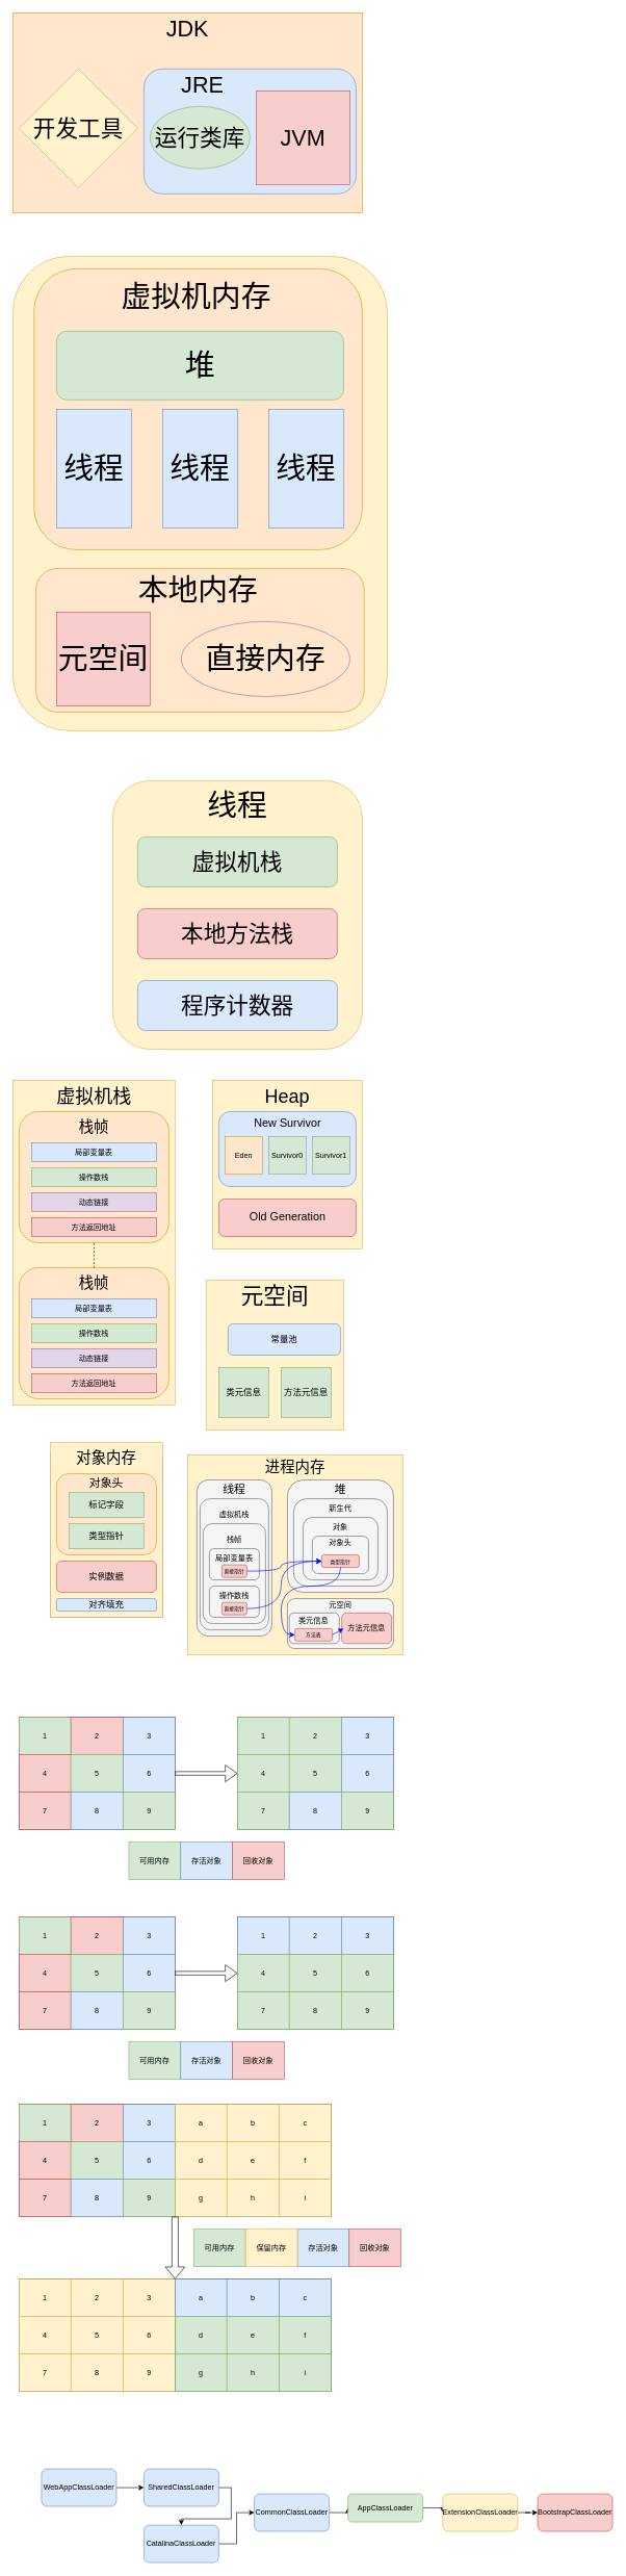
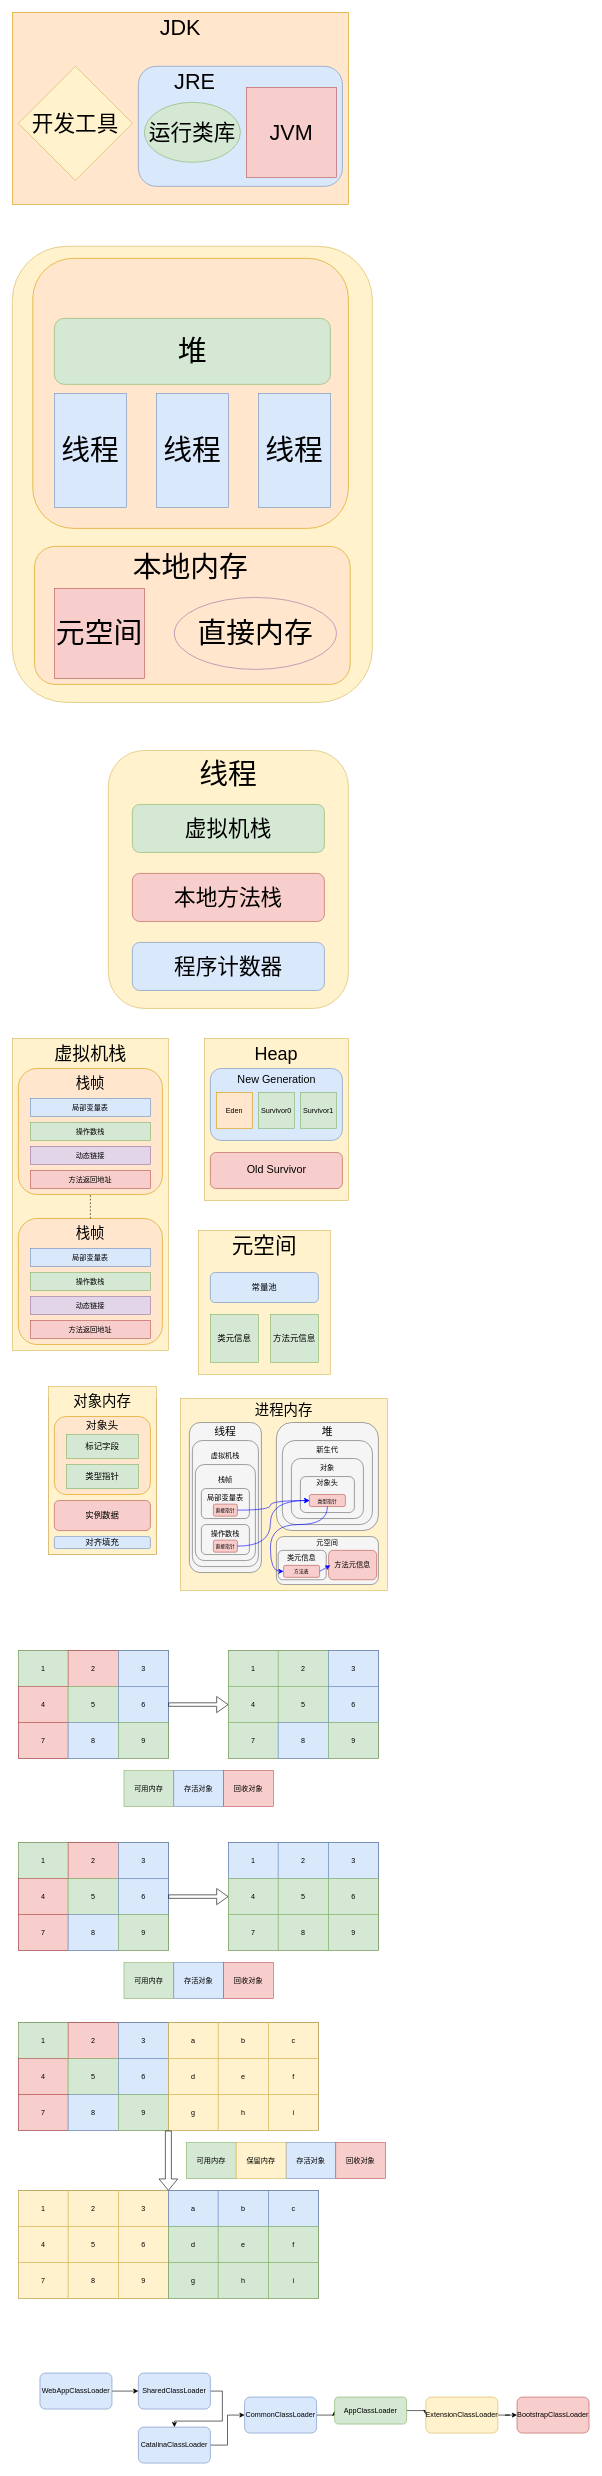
- <mxCell id="13" value="&lt;font style=&quot;font-size: 48px;&quot;&gt;虚拟机内存&lt;/font&gt;" style="text;html=1;align=center;verticalAlign=middle;whiteSpace=wrap;rounded=0;" parent="10" vertex="1"><mxGeometry x="164" y="40" width="260" height="50" as="geometry" /></mxCell>
- <mxCell id="37" value="&lt;font style=&quot;font-size: 18px;&quot;&gt;New Survivor&lt;/font&gt;&lt;div&gt;&lt;br&gt;&lt;/div&gt;" style="text;html=1;align=center;verticalAlign=middle;whiteSpace=wrap;rounded=0;" parent="29" vertex="1"><mxGeometry x="47.5" y="60" width="145" height="30" as="geometry" /></mxCell>
+ <mxCell id="37" value="&lt;font style=&quot;font-size: 18px;&quot;&gt;New Generation&lt;/font&gt;&lt;div&gt;&lt;br&gt;&lt;/div&gt;" style="text;html=1;align=center;verticalAlign=middle;whiteSpace=wrap;rounded=0;" parent="29" vertex="1"><mxGeometry x="47.5" y="60" width="145" height="30" as="geometry" /></mxCell>
- <mxCell id="38" value="&lt;font style=&quot;font-size: 18px;&quot;&gt;Old Generation&lt;/font&gt;&lt;div&gt;&lt;br&gt;&lt;/div&gt;" style="text;html=1;align=center;verticalAlign=middle;whiteSpace=wrap;rounded=0;" parent="29" vertex="1"><mxGeometry x="47.5" y="210" width="145" height="30" as="geometry" /></mxCell>
+ <mxCell id="38" value="&lt;font style=&quot;font-size: 18px;&quot;&gt;Old Survivor&lt;/font&gt;&lt;div&gt;&lt;br&gt;&lt;/div&gt;" style="text;html=1;align=center;verticalAlign=middle;whiteSpace=wrap;rounded=0;" parent="29" vertex="1"><mxGeometry x="47.5" y="210" width="145" height="30" as="geometry" /></mxCell>
- <mxCell id="60" value="&lt;font style=&quot;font-size: 14px;&quot;&gt;常量池&lt;/font&gt;" style="rounded=1;whiteSpace=wrap;html=1;fillColor=#dae8fc;strokeColor=#6c8ebf;" parent="57" vertex="1"><mxGeometry x="35" y="70" width="180" height="50" as="geometry" /></mxCell>
+ <mxCell id="60" value="&lt;font style=&quot;font-size: 14px;&quot;&gt;常量池&lt;/font&gt;" style="rounded=1;whiteSpace=wrap;html=1;fillColor=#dae8fc;strokeColor=#6c8ebf;" parent="57" vertex="1"><mxGeometry x="20" y="70" width="180" height="50" as="geometry" /></mxCell>
